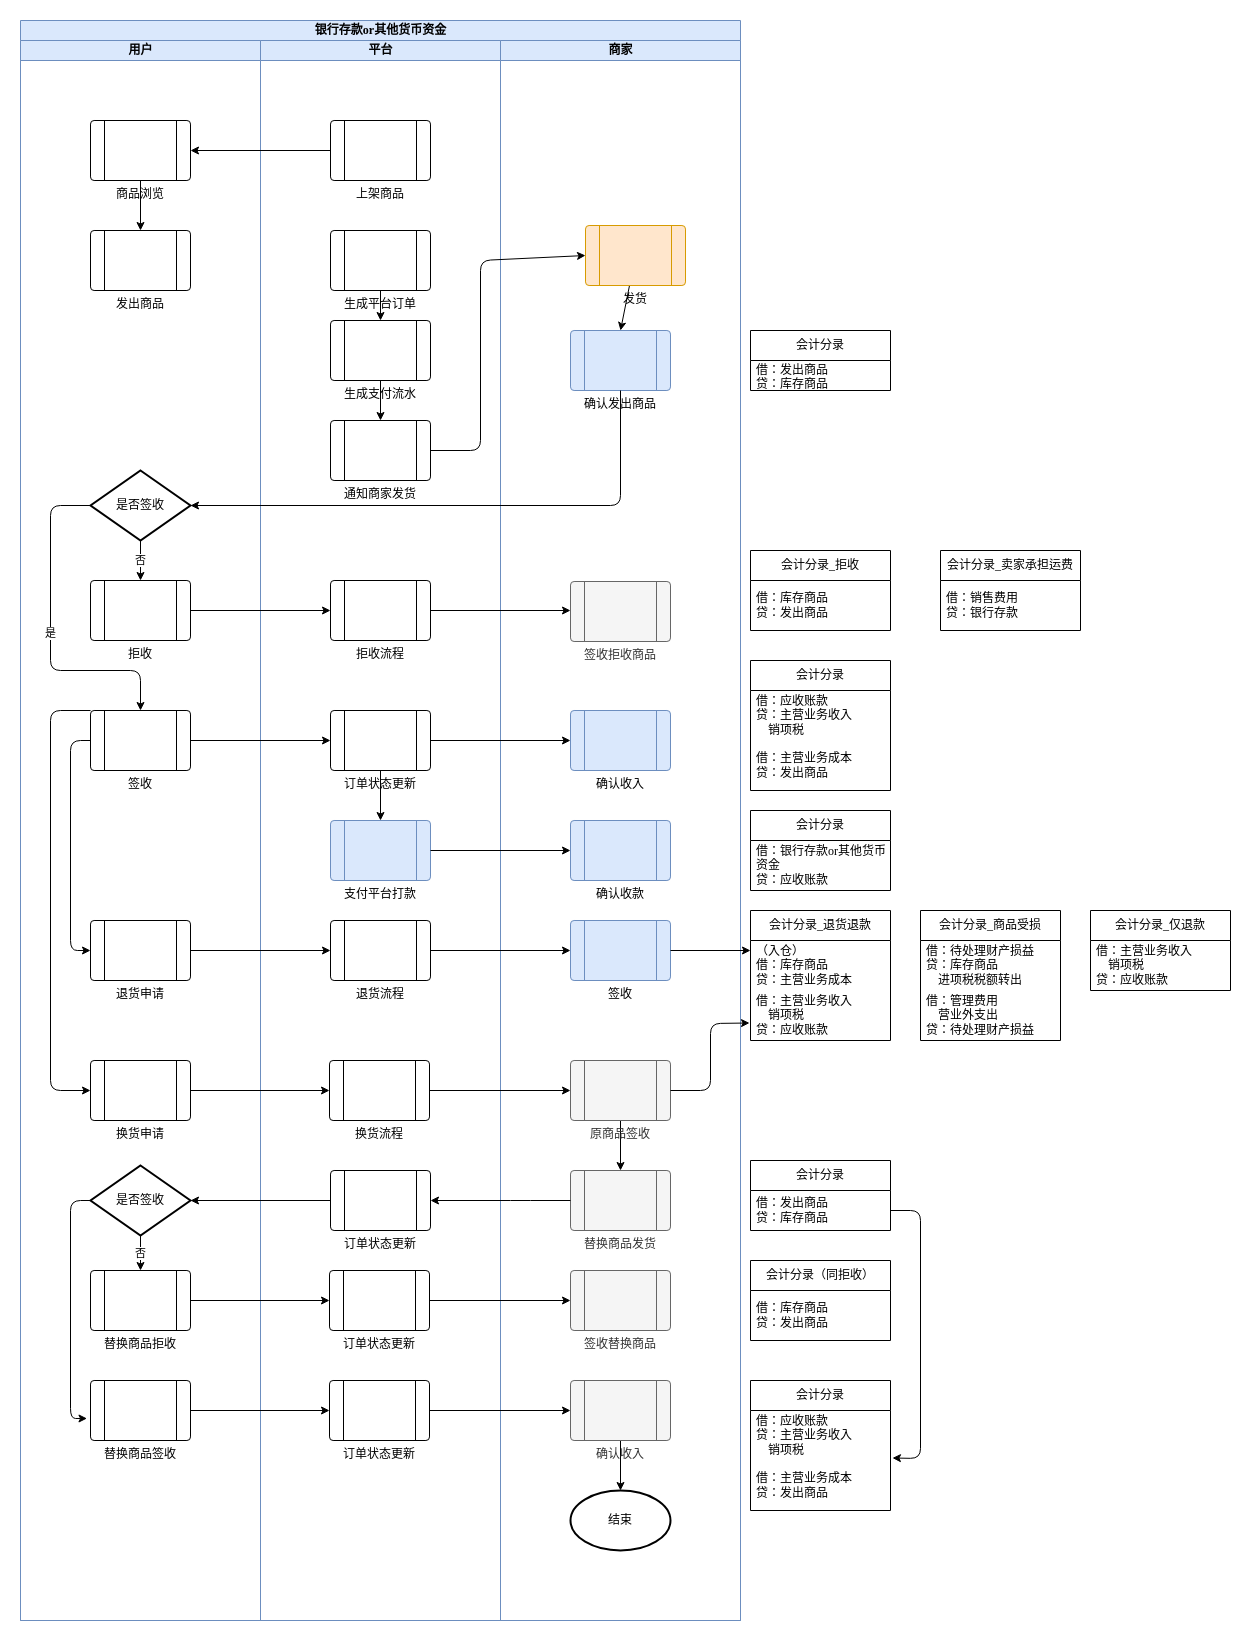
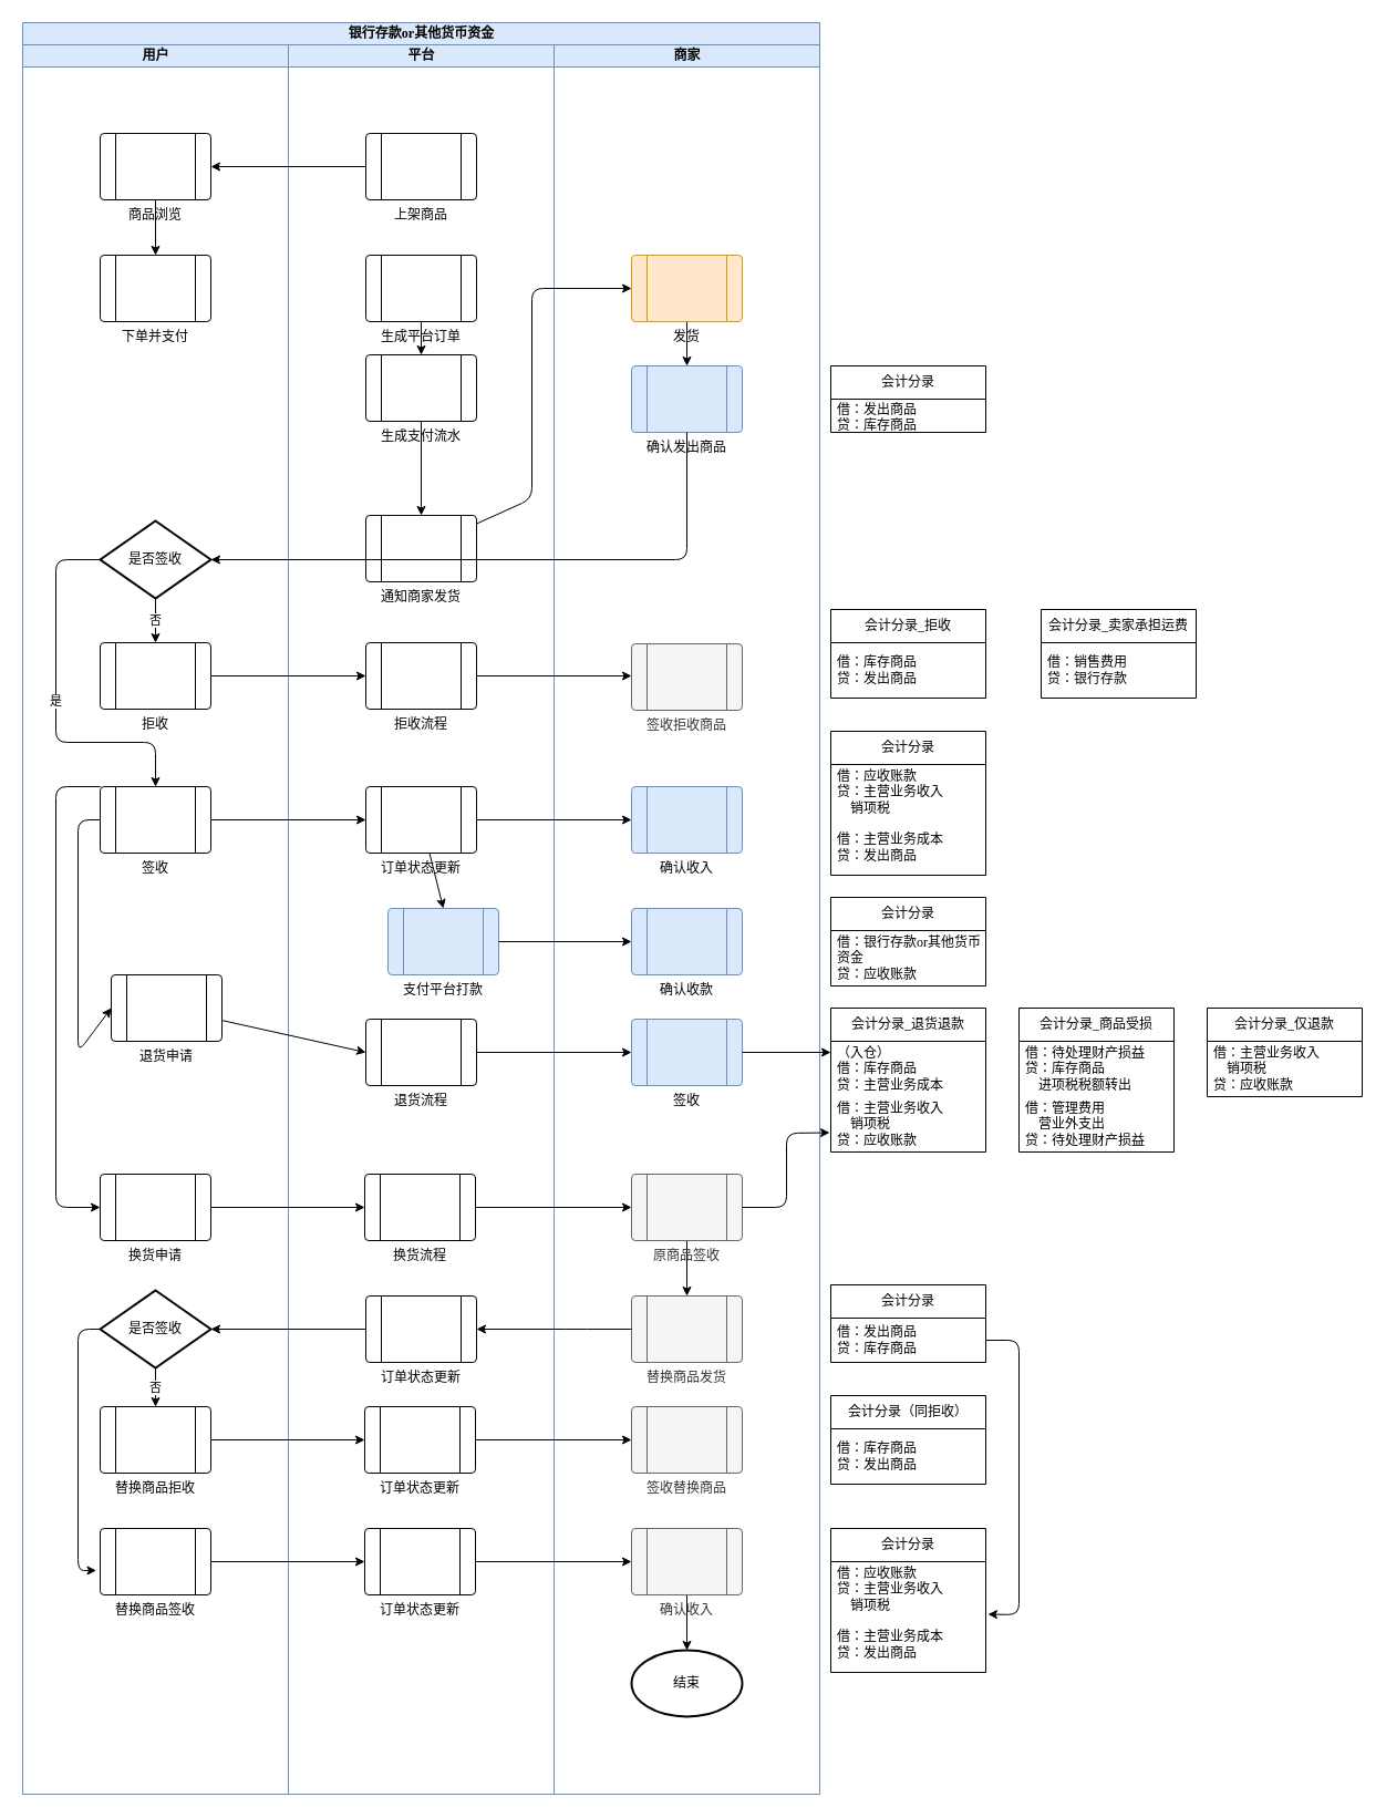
- <mxCell id="39" value="发货" style="verticalLabelPosition=bottom;verticalAlign=top;html=1;shape=process;whiteSpace=wrap;rounded=1;size=0.14;arcSize=6;align=center;fontFamily=仿宋;fillColor=#ffe6cc;strokeColor=#d79b00;" vertex="1" parent="37"><mxGeometry x="85" y="185" width="100" height="60" as="geometry" /></mxCell>
+ <mxCell id="39" value="发货" style="verticalLabelPosition=bottom;verticalAlign=top;html=1;shape=process;whiteSpace=wrap;rounded=1;size=0.14;arcSize=6;align=center;fontFamily=仿宋;fillColor=#ffe6cc;strokeColor=#d79b00;" vertex="1" parent="37"><mxGeometry x="70" y="190" width="100" height="60" as="geometry" /></mxCell>
- <mxCell id="4" value="发出商品" style="verticalLabelPosition=bottom;verticalAlign=top;html=1;shape=process;whiteSpace=wrap;rounded=1;size=0.14;arcSize=6;align=center;fontFamily=仿宋;" vertex="1" parent="3"><mxGeometry x="70" y="190" width="100" height="60" as="geometry" /></mxCell>
+ <mxCell id="4" value="下单并支付" style="verticalLabelPosition=bottom;verticalAlign=top;html=1;shape=process;whiteSpace=wrap;rounded=1;size=0.14;arcSize=6;align=center;fontFamily=仿宋;" vertex="1" parent="3"><mxGeometry x="70" y="190" width="100" height="60" as="geometry" /></mxCell>
- <mxCell id="27" value="通知商家发货" style="verticalLabelPosition=bottom;verticalAlign=top;html=1;shape=process;whiteSpace=wrap;rounded=1;size=0.14;arcSize=6;align=center;fontFamily=仿宋;" vertex="1" parent="21"><mxGeometry x="70" y="380" width="100" height="60" as="geometry" /></mxCell>
+ <mxCell id="27" value="通知商家发货" style="verticalLabelPosition=bottom;verticalAlign=top;html=1;shape=process;whiteSpace=wrap;rounded=1;size=0.14;arcSize=6;align=center;fontFamily=仿宋;" vertex="1" parent="21"><mxGeometry x="70" y="425" width="100" height="60" as="geometry" /></mxCell>
- <mxCell id="31" value="支付平台打款" style="verticalLabelPosition=bottom;verticalAlign=top;html=1;shape=process;whiteSpace=wrap;rounded=1;size=0.14;arcSize=6;align=center;fontFamily=仿宋;fillColor=#dae8fc;strokeColor=#6c8ebf;" vertex="1" parent="21"><mxGeometry x="70" y="780" width="100" height="60" as="geometry" /></mxCell>
+ <mxCell id="31" value="支付平台打款" style="verticalLabelPosition=bottom;verticalAlign=top;html=1;shape=process;whiteSpace=wrap;rounded=1;size=0.14;arcSize=6;align=center;fontFamily=仿宋;fillColor=#dae8fc;strokeColor=#6c8ebf;" vertex="1" parent="21"><mxGeometry x="90" y="780" width="100" height="60" as="geometry" /></mxCell>
- <mxCell id="9" value="退货申请" style="verticalLabelPosition=bottom;verticalAlign=top;html=1;shape=process;whiteSpace=wrap;rounded=1;size=0.14;arcSize=6;align=center;fontFamily=仿宋;" vertex="1" parent="3"><mxGeometry x="70" y="880" width="100" height="60" as="geometry" /></mxCell>
+ <mxCell id="9" value="退货申请" style="verticalLabelPosition=bottom;verticalAlign=top;html=1;shape=process;whiteSpace=wrap;rounded=1;size=0.14;arcSize=6;align=center;fontFamily=仿宋;" vertex="1" parent="3"><mxGeometry x="80" y="840" width="100" height="60" as="geometry" /></mxCell>
